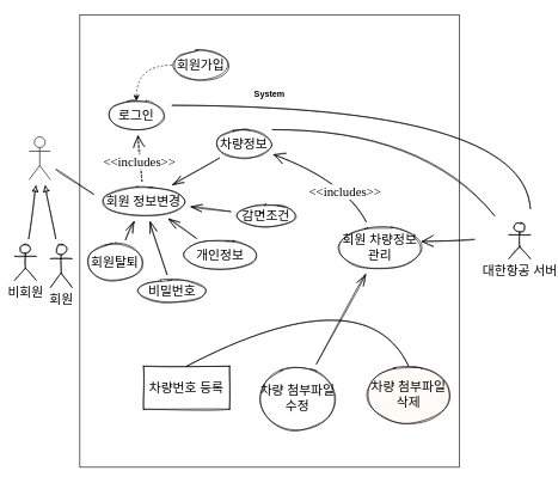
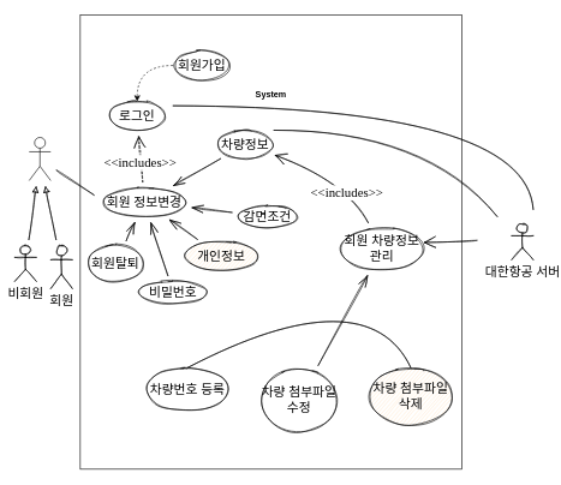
- <mxCell id="22" value="개인정보" style="ellipse;whiteSpace=wrap;html=1;sketch=1;hachureGap=4;pointerEvents=0;fontFamily=Architects Daughter;fontSource=https%3A%2F%2Ffonts.googleapis.com%2Fcss%3Ffamily%3DArchitects%2BDaughter;fontSize=18;" parent="1" vertex="1"><mxGeometry x="254" y="335" width="106" height="40" as="geometry" /></mxCell>
+ <mxCell id="22" value="개인정보" style="ellipse;whiteSpace=wrap;html=1;sketch=1;hachureGap=4;pointerEvents=0;fontFamily=Architects Daughter;fontSource=https%3A%2F%2Ffonts.googleapis.com%2Fcss%3Ffamily%3DArchitects%2BDaughter;fontSize=18;fillColor=#ffe6cc;" parent="1" vertex="1"><mxGeometry x="254" y="335" width="106" height="40" as="geometry" /></mxCell>
- <mxCell id="33" value="차량번호 등록" style="whiteSpace=wrap;html=1;sketch=1;hachureGap=4;pointerEvents=0;fontFamily=Architects Daughter;fontSource=https%3A%2F%2Ffonts.googleapis.com%2Fcss%3Ffamily%3DArchitects%2BDaughter;fontSize=18;rounded=0;" parent="1" vertex="1"><mxGeometry x="200" y="510" width="120" height="60" as="geometry" /></mxCell>
+ <mxCell id="33" value="차량번호 등록" style="ellipse;whiteSpace=wrap;html=1;sketch=1;hachureGap=4;pointerEvents=0;fontFamily=Architects Daughter;fontSource=https%3A%2F%2Ffonts.googleapis.com%2Fcss%3Ffamily%3DArchitects%2BDaughter;fontSize=18;" parent="1" vertex="1"><mxGeometry x="200" y="510" width="120" height="60" as="geometry" /></mxCell>
